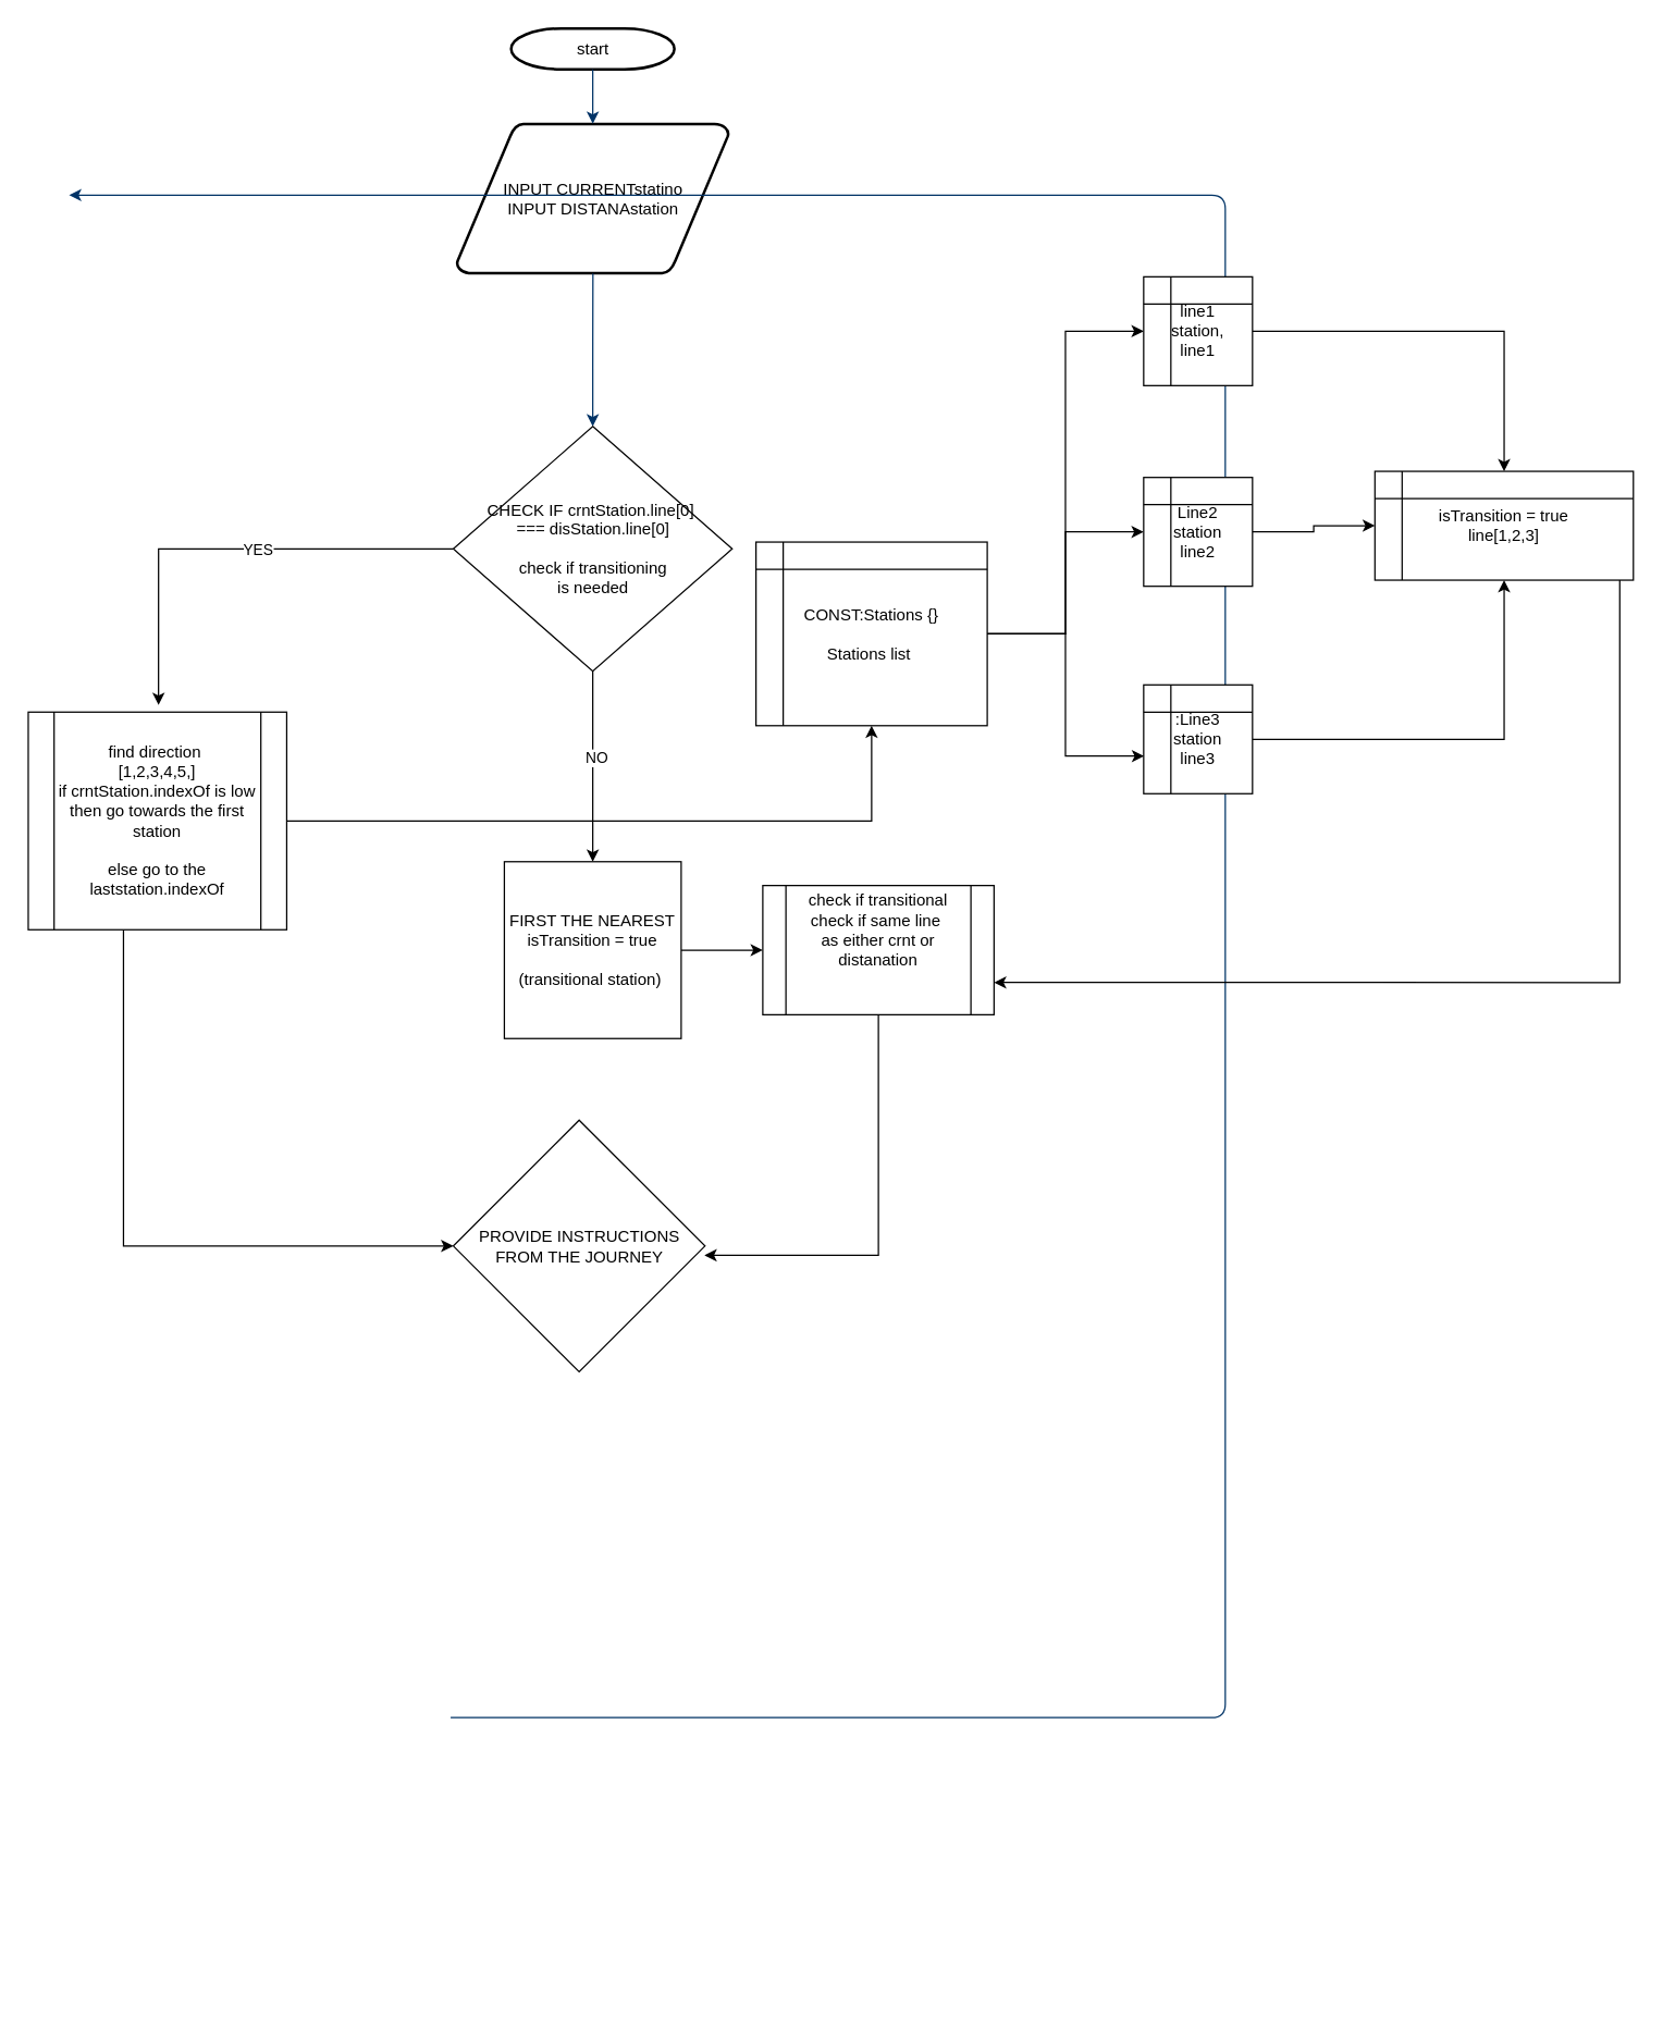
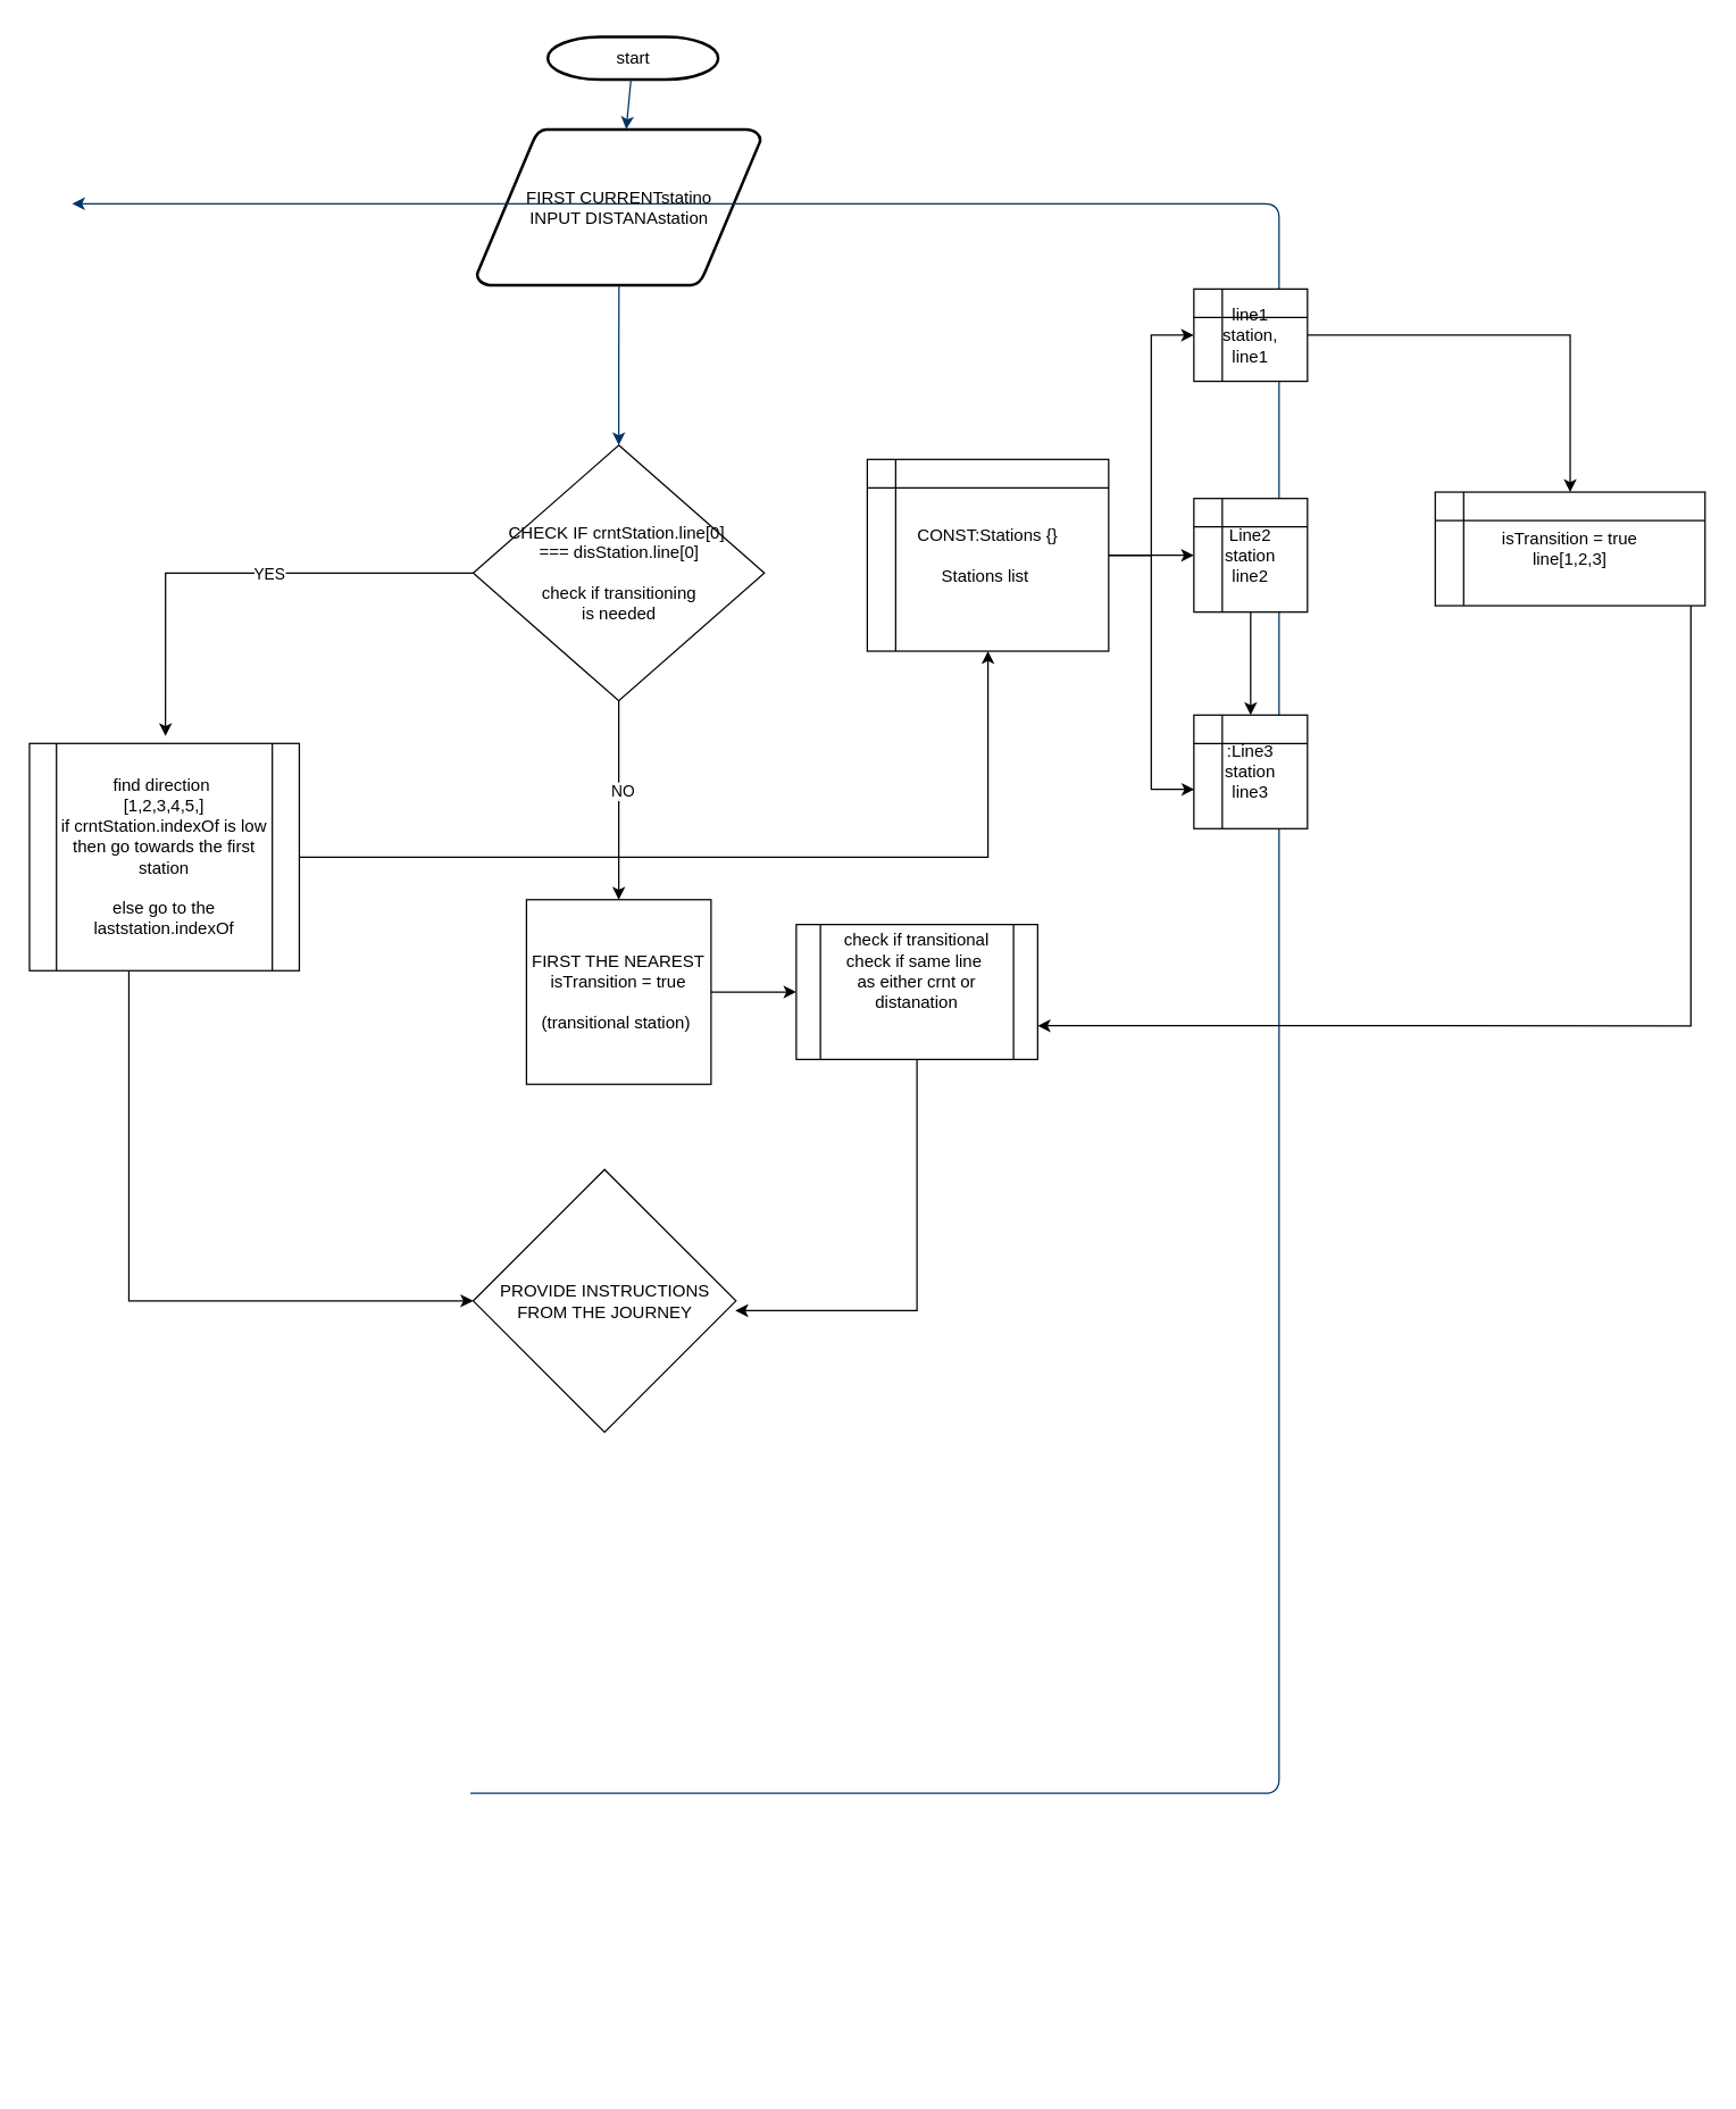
- <mxCell id="2" value="start" style="shape=mxgraph.flowchart.terminator;strokeWidth=2;gradientColor=none;gradientDirection=north;fontStyle=0;html=1;" parent="1" vertex="1"><mxGeometry x="375" y="20.5" width="120" height="30" as="geometry" /></mxCell>
+ <mxCell id="2" value="start" style="shape=mxgraph.flowchart.terminator;strokeWidth=2;gradientColor=none;gradientDirection=north;fontStyle=0;html=1;" parent="1" vertex="1"><mxGeometry x="385" y="25.5" width="120" height="30" as="geometry" /></mxCell>
- <mxCell id="3" value="INPUT CURRENTstatino&lt;br&gt;INPUT DISTANAstation" style="shape=mxgraph.flowchart.data;strokeWidth=2;gradientColor=none;gradientDirection=north;fontStyle=0;html=1;" parent="1" vertex="1"><mxGeometry x="335" y="90.5" width="200" height="110" as="geometry" /></mxCell>
+ <mxCell id="3" value="FIRST CURRENTstatino&lt;br&gt;INPUT DISTANAstation" style="shape=mxgraph.flowchart.data;strokeWidth=2;gradientColor=none;gradientDirection=north;fontStyle=0;html=1;" parent="1" vertex="1"><mxGeometry x="335" y="90.5" width="200" height="110" as="geometry" /></mxCell>
- <mxCell id="11" value="line1&lt;br&gt;station,&lt;br&gt;line1" style="shape=internalStorage;whiteSpace=wrap;html=1;backgroundOutline=1;" vertex="1" parent="1"><mxGeometry x="840" y="203" width="80" height="80" as="geometry" /></mxCell>
+ <mxCell id="11" value="line1&lt;br&gt;station,&lt;br&gt;line1" style="shape=internalStorage;whiteSpace=wrap;html=1;backgroundOutline=1;" vertex="1" parent="1"><mxGeometry x="840" y="203" width="80" height="65" as="geometry" /></mxCell>
- <mxCell id="12" style="edgeStyle=orthogonalEdgeStyle;rounded=0;orthogonalLoop=1;jettySize=auto;html=1;entryX=0;entryY=0.5;entryDx=0;entryDy=0;" edge="1" parent="1" source="13" target="18"><mxGeometry relative="1" as="geometry" /></mxCell>
+ <mxCell id="12" style="edgeStyle=orthogonalEdgeStyle;rounded=0;orthogonalLoop=1;jettySize=auto;html=1;" edge="1" parent="1" source="13" target="15"><mxGeometry relative="1" as="geometry" /></mxCell>
- <mxCell id="9" value="CONST:Stations {}&lt;br&gt;&lt;br&gt;Stations list&amp;nbsp;" style="shape=internalStorage;whiteSpace=wrap;html=1;backgroundOutline=1;" vertex="1" parent="1"><mxGeometry x="555" y="398" width="170" height="135" as="geometry" /></mxCell>
+ <mxCell id="9" value="CONST:Stations {}&lt;br&gt;&lt;br&gt;Stations list&amp;nbsp;" style="shape=internalStorage;whiteSpace=wrap;html=1;backgroundOutline=1;" vertex="1" parent="1"><mxGeometry x="610" y="323" width="170" height="135" as="geometry" /></mxCell>
- <mxCell id="14" style="edgeStyle=orthogonalEdgeStyle;rounded=0;orthogonalLoop=1;jettySize=auto;html=1;entryX=0.5;entryY=1;entryDx=0;entryDy=0;" edge="1" parent="1" source="15" target="18"><mxGeometry relative="1" as="geometry"><mxPoint x="1020" y="443" as="targetPoint" /></mxGeometry></mxCell>
